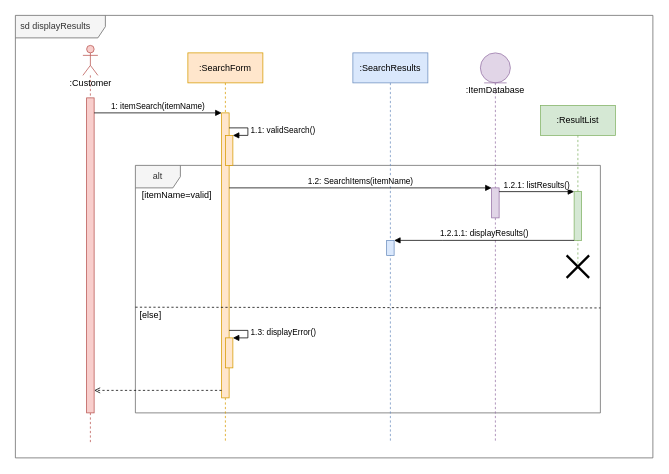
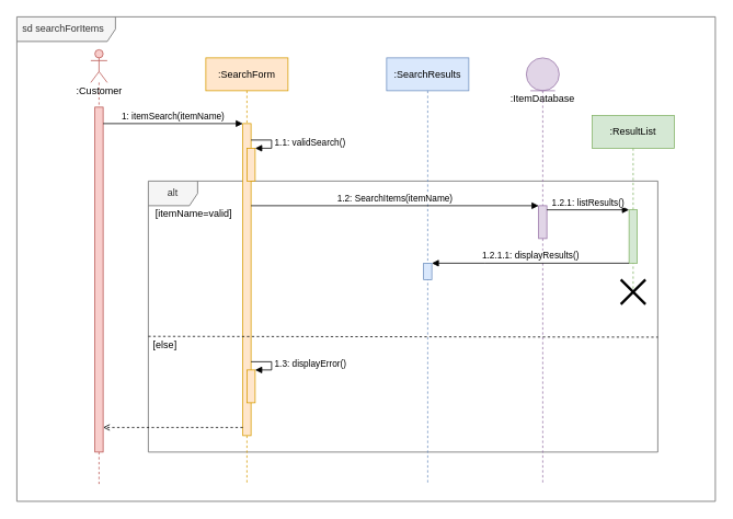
- <mxCell id="26" value="sd displayResults" style="shape=umlFrame;whiteSpace=wrap;html=1;width=120;height=30;boundedLbl=1;verticalAlign=middle;align=left;spacingLeft=5;fillColor=#f5f5f5;fontColor=#333333;strokeColor=#666666;" parent="1" vertex="1"><mxGeometry x="20" y="20" width="850" height="590" as="geometry" /></mxCell>
+ <mxCell id="26" value="sd searchForItems" style="shape=umlFrame;whiteSpace=wrap;html=1;width=120;height=30;boundedLbl=1;verticalAlign=middle;align=left;spacingLeft=5;fillColor=#f5f5f5;fontColor=#333333;strokeColor=#666666;" parent="1" vertex="1"><mxGeometry x="20" y="20" width="850" height="590" as="geometry" /></mxCell>
